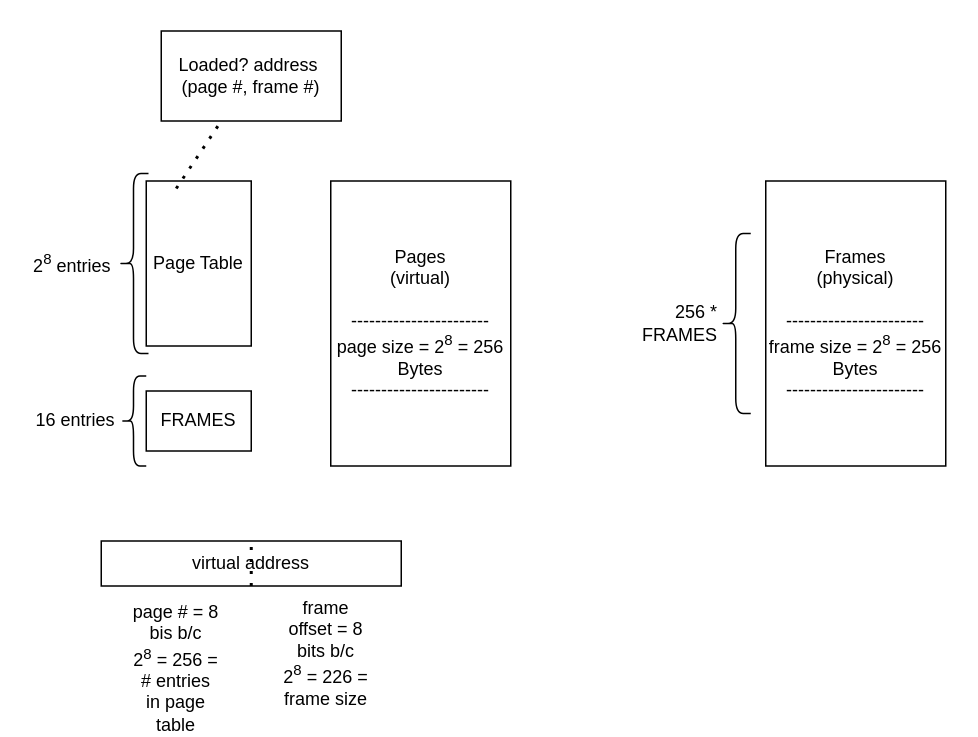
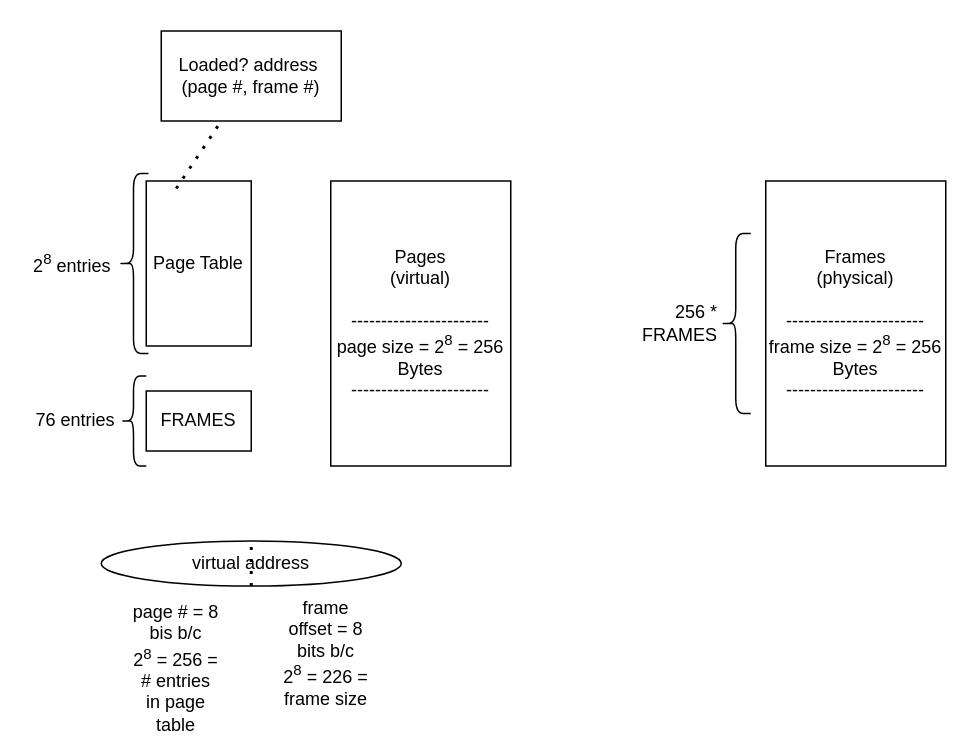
- <mxCell id="6" value="16 entries" style="text;html=1;strokeColor=none;fillColor=none;align=center;verticalAlign=middle;whiteSpace=wrap;rounded=0;" vertex="1" parent="1"><mxGeometry x="20" y="265" width="60" height="30" as="geometry" /></mxCell>
+ <mxCell id="6" value="76 entries" style="text;html=1;strokeColor=none;fillColor=none;align=center;verticalAlign=middle;whiteSpace=wrap;rounded=0;" vertex="1" parent="1"><mxGeometry x="20" y="265" width="60" height="30" as="geometry" /></mxCell>
- <mxCell id="13" value="virtual address" style="rounded=0;whiteSpace=wrap;html=1;" vertex="1" parent="12"><mxGeometry width="200" height="30" as="geometry" /></mxCell>
+ <mxCell id="13" value="virtual address" style="ellipse;whiteSpace=wrap;html=1;" vertex="1" parent="12"><mxGeometry width="200" height="30" as="geometry" /></mxCell>
